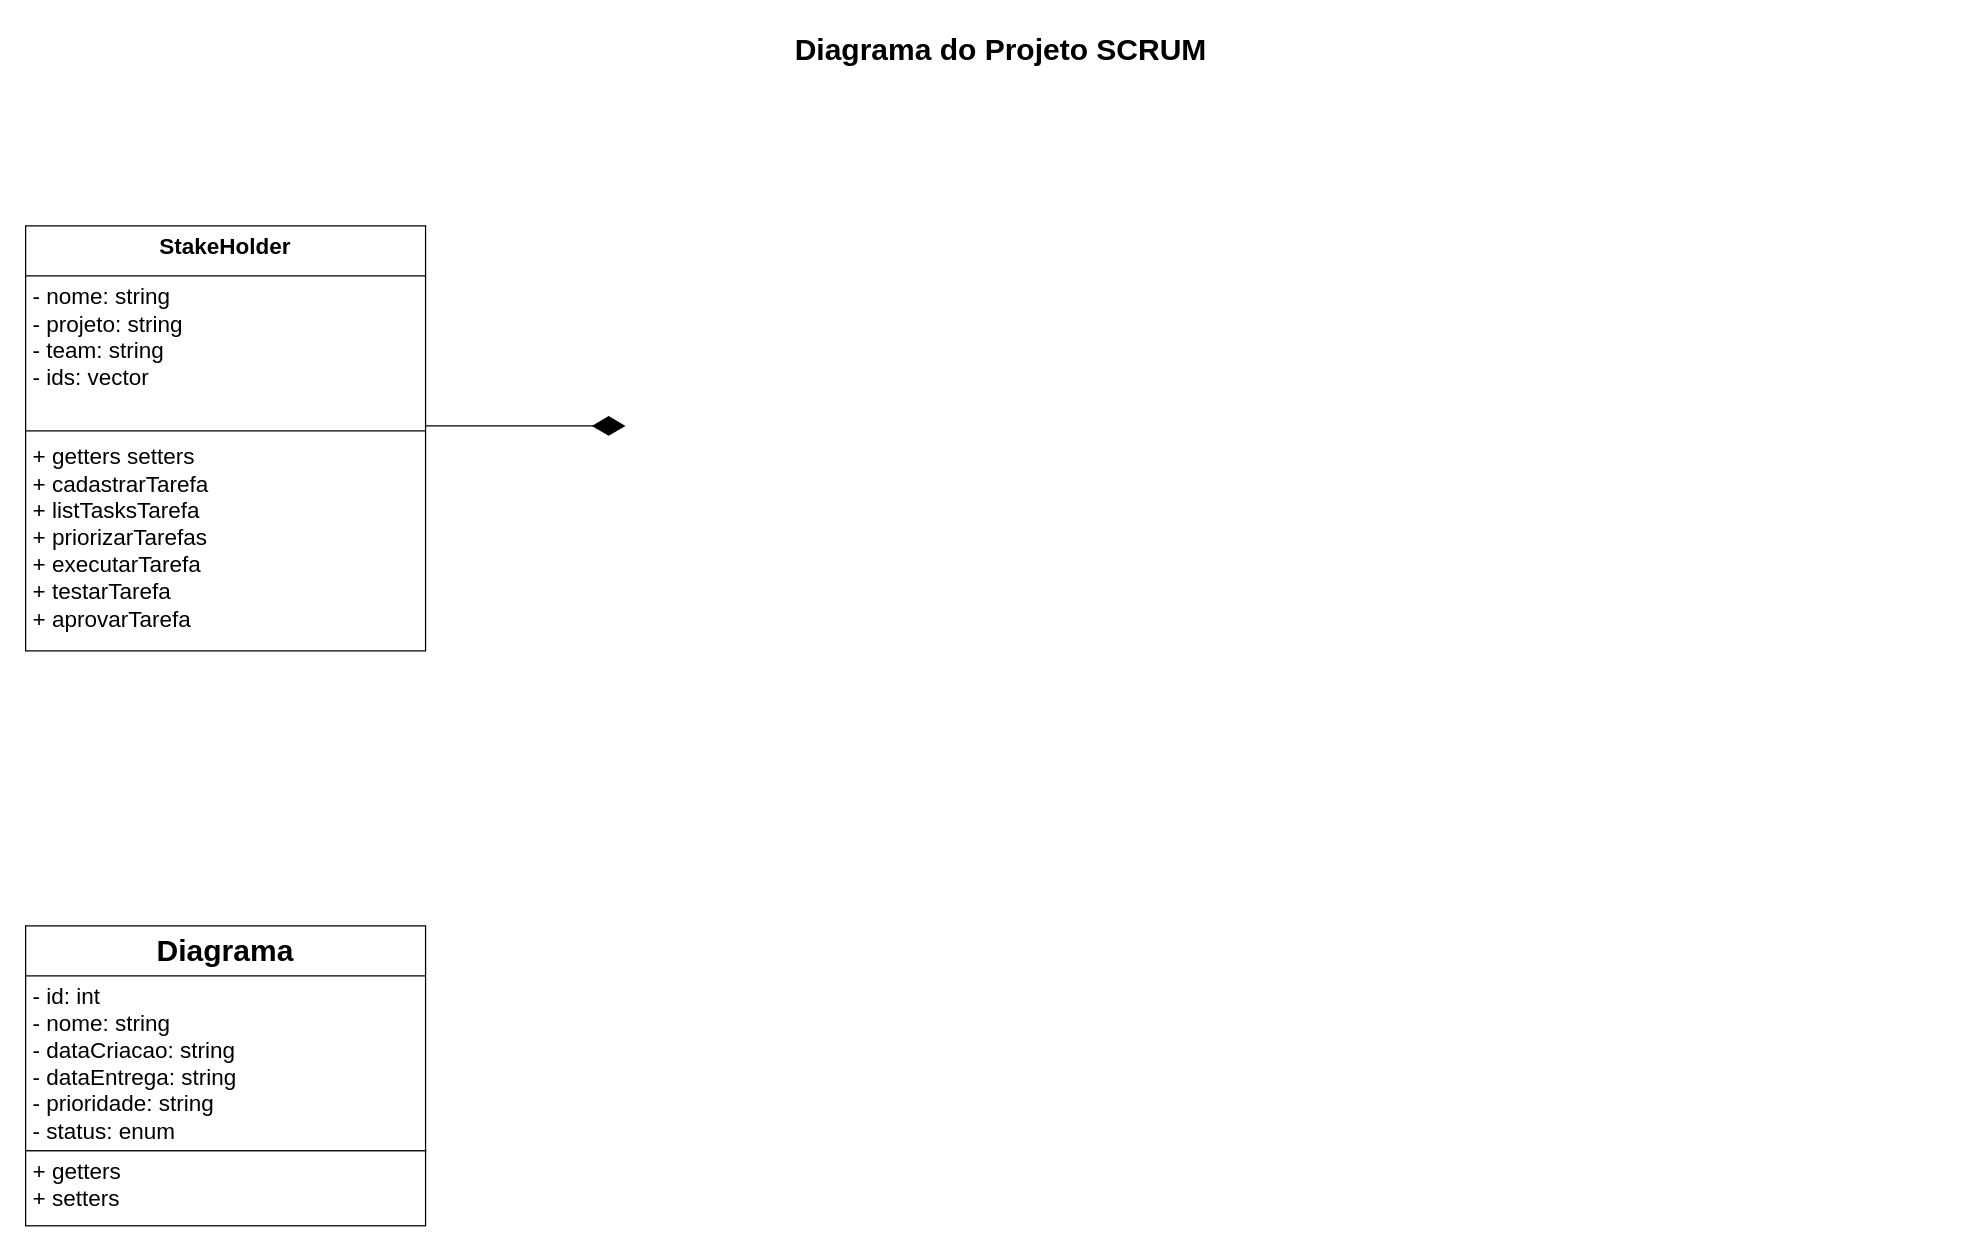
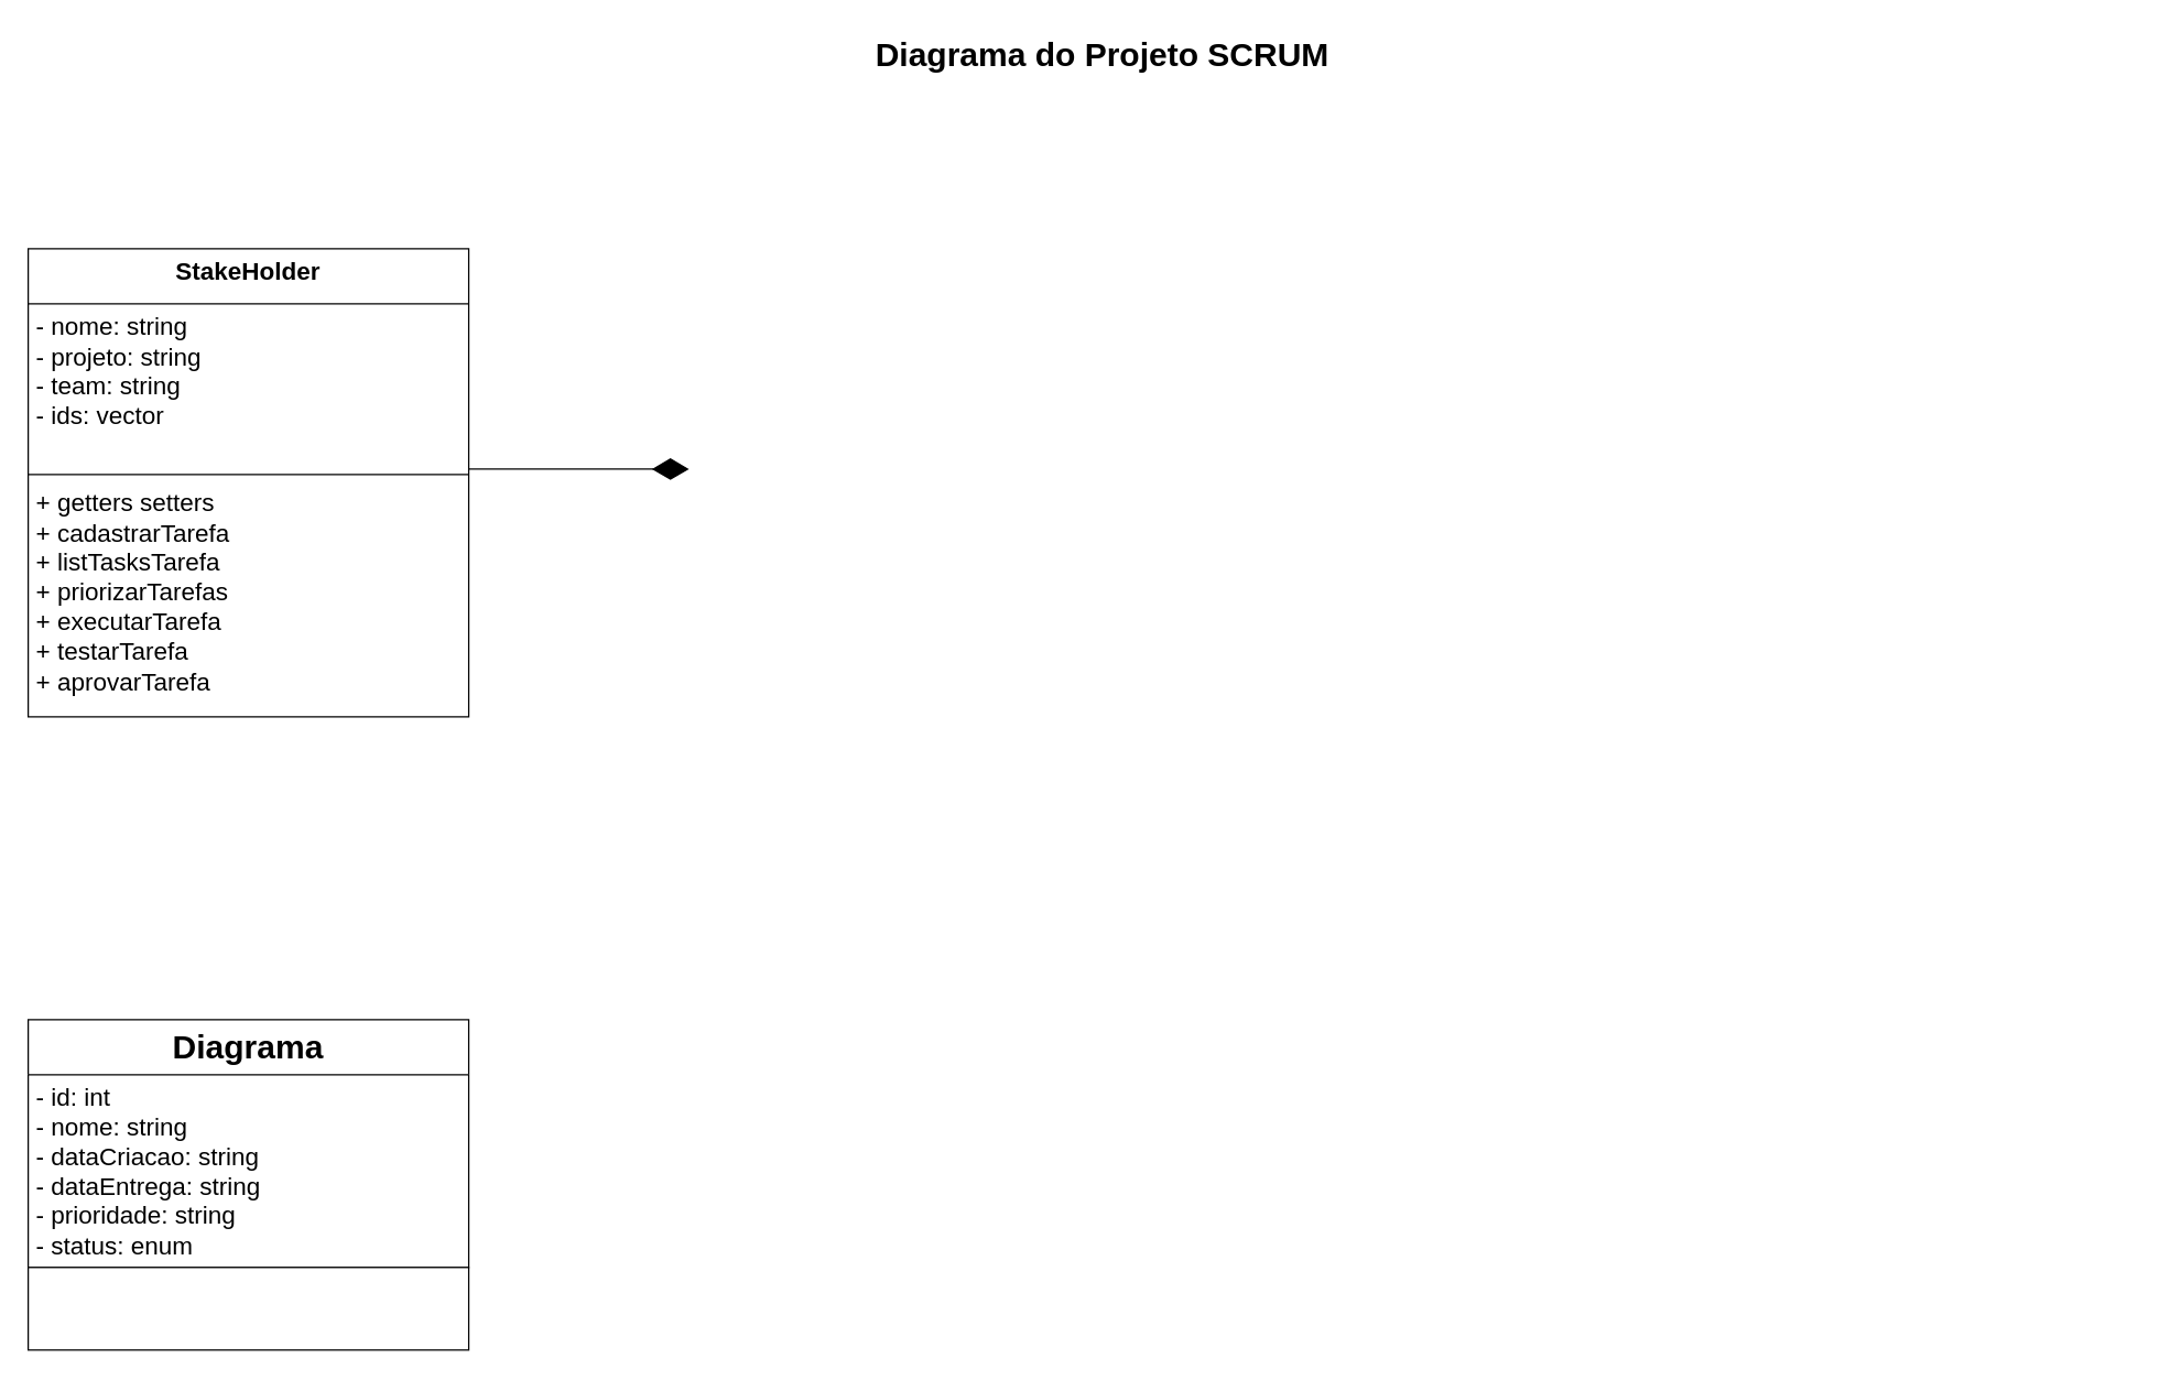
- <mxCell id="11" value="&lt;font style=&quot;font-size: 18px;&quot;&gt;+ getters&lt;br&gt;+ setters&lt;br&gt;&lt;/font&gt;" style="text;strokeColor=none;fillColor=none;align=left;verticalAlign=top;spacingLeft=4;spacingRight=4;overflow=hidden;rotatable=0;points=[[0,0.5],[1,0.5]];portConstraint=eastwest;whiteSpace=wrap;html=1;" vertex="1" parent="1"><mxGeometry x="20" y="920" width="320" height="60" as="geometry" /></mxCell>
